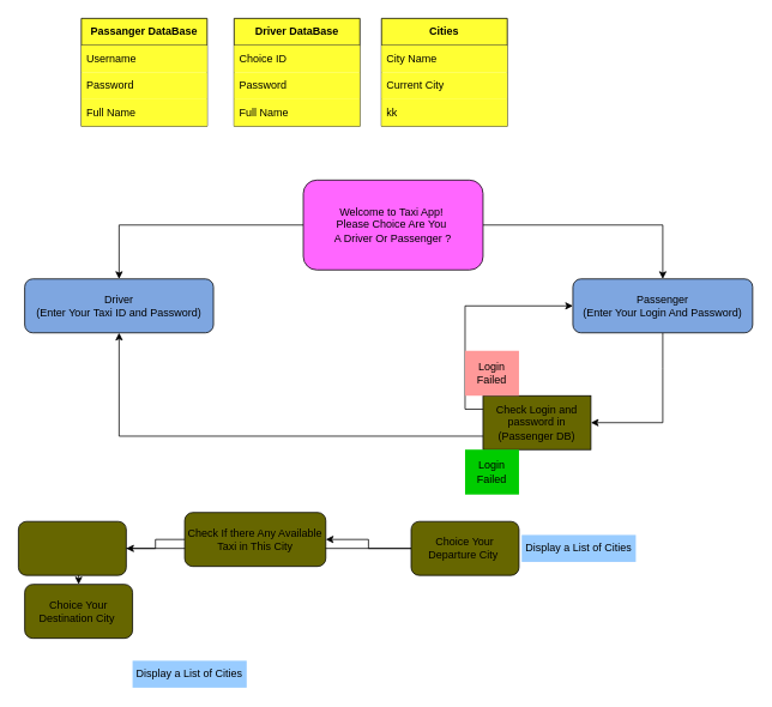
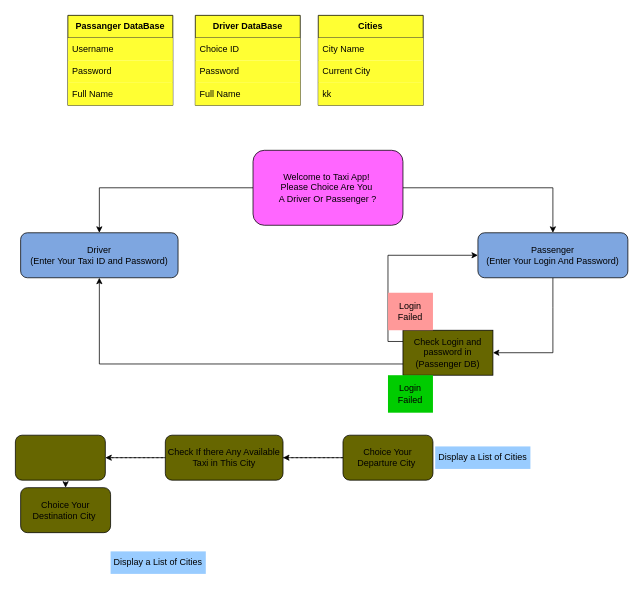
- <mxCell id="32" value="Check If there Any Available Taxi in This City" style="whiteSpace=wrap;html=1;fillColor=#666600;rounded=1;" vertex="1" parent="1"><mxGeometry x="205" y="570" width="157" height="60" as="geometry" /></mxCell>
+ <mxCell id="32" value="Check If there Any Available Taxi in This City" style="whiteSpace=wrap;html=1;fillColor=#666600;rounded=1;" vertex="1" parent="1"><mxGeometry x="220" y="580" width="157" height="60" as="geometry" /></mxCell>
- <mxCell id="11" value="" style="edgeStyle=orthogonalEdgeStyle;rounded=0;orthogonalLoop=1;jettySize=auto;html=1;" edge="1" parent="1" source="13" target="28"><mxGeometry relative="1" as="geometry" /></mxCell>
+ <mxCell id="11" value="" style="edgeStyle=orthogonalEdgeStyle;rounded=0;orthogonalLoop=1;jettySize=auto;html=1;dashed=1;" edge="1" parent="1" source="13" target="28"><mxGeometry relative="1" as="geometry" /></mxCell>
